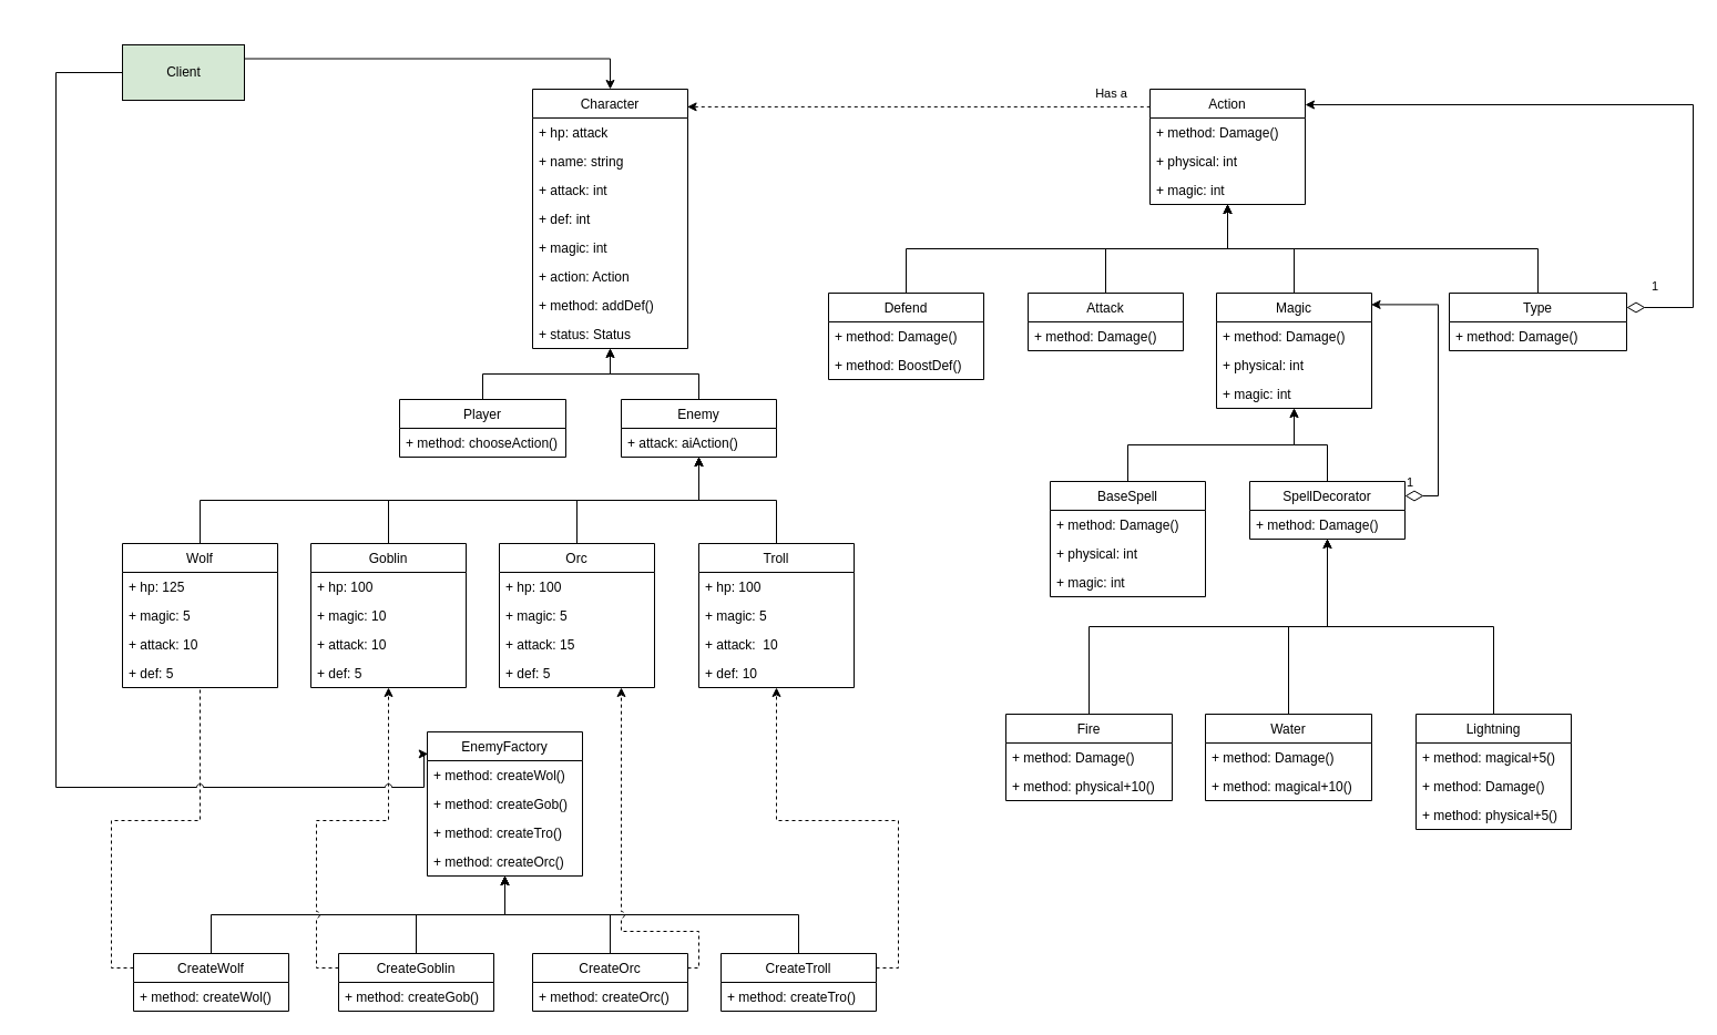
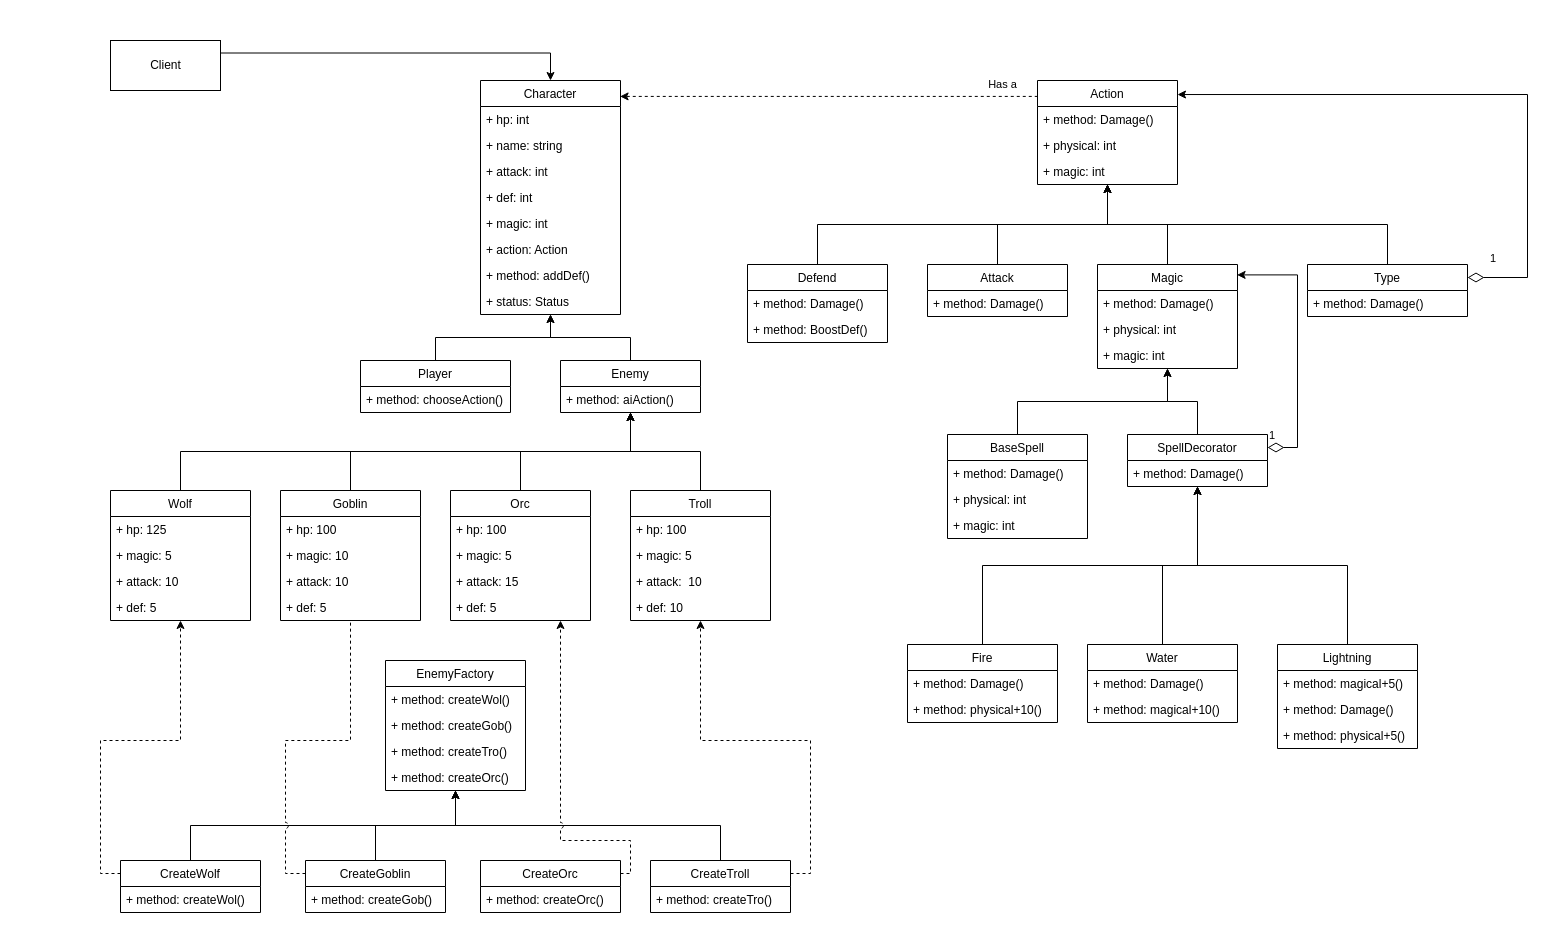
- <mxCell id="30" value="Client" style="html=1;fillColor=#d5e8d4;" vertex="1" parent="1"><mxGeometry x="110" width="110" height="50" as="geometry" y="40" /></mxCell>
+ <mxCell id="30" value="Client" style="html=1;" vertex="1" parent="1"><mxGeometry x="110" width="110" height="50" as="geometry" y="40" /></mxCell>
- <mxCell id="32" value="+ hp: attack" style="text;strokeColor=none;fillColor=none;align=left;verticalAlign=top;spacingLeft=4;spacingRight=4;overflow=hidden;rotatable=0;points=[[0,0.5],[1,0.5]];portConstraint=eastwest;" vertex="1" parent="31"><mxGeometry y="26" width="140" height="26" as="geometry" /></mxCell>
+ <mxCell id="32" value="+ hp: int" style="text;strokeColor=none;fillColor=none;align=left;verticalAlign=top;spacingLeft=4;spacingRight=4;overflow=hidden;rotatable=0;points=[[0,0.5],[1,0.5]];portConstraint=eastwest;" vertex="1" parent="31"><mxGeometry y="26" width="140" height="26" as="geometry" /></mxCell>
- <mxCell id="43" value="+ attack: aiAction()" style="text;strokeColor=none;fillColor=none;align=left;verticalAlign=top;spacingLeft=4;spacingRight=4;overflow=hidden;rotatable=0;points=[[0,0.5],[1,0.5]];portConstraint=eastwest;" vertex="1" parent="42"><mxGeometry y="26" width="140" height="26" as="geometry" /></mxCell>
+ <mxCell id="43" value="+ method: aiAction()" style="text;strokeColor=none;fillColor=none;align=left;verticalAlign=top;spacingLeft=4;spacingRight=4;overflow=hidden;rotatable=0;points=[[0,0.5],[1,0.5]];portConstraint=eastwest;" vertex="1" parent="42"><mxGeometry y="26" width="140" height="26" as="geometry" /></mxCell>
- <mxCell id="29" style="edgeStyle=orthogonalEdgeStyle;rounded=0;jumpStyle=arc;orthogonalLoop=1;jettySize=auto;html=1;exitX=0;exitY=0.5;exitDx=0;exitDy=0;startArrow=none;startFill=0;endArrow=classic;endFill=1;endSize=6;entryX=0.005;entryY=0.153;entryDx=0;entryDy=0;entryPerimeter=0;" edge="1" parent="1" source="30" target="64"><mxGeometry relative="1" as="geometry"><mxPoint x="390" y="830" as="targetPoint" /><Array as="points"><mxPoint x="50" y="65" /><mxPoint x="50" y="710" /><mxPoint x="382" y="710" /></Array></mxGeometry></mxCell>
- <mxCell id="23" style="edgeStyle=orthogonalEdgeStyle;rounded=0;orthogonalLoop=1;jettySize=auto;html=1;exitX=0;exitY=0.25;exitDx=0;exitDy=0;startArrow=none;startFill=0;endArrow=none;endFill=1;endSize=6;dashed=1;" edge="1" parent="1" source="69" target="44"><mxGeometry relative="1" as="geometry" /></mxCell>
+ <mxCell id="23" style="edgeStyle=orthogonalEdgeStyle;rounded=0;orthogonalLoop=1;jettySize=auto;html=1;exitX=0;exitY=0.25;exitDx=0;exitDy=0;startArrow=none;startFill=0;endArrow=classic;endFill=1;endSize=6;dashed=1;" edge="1" parent="1" source="69" target="44"><mxGeometry relative="1" as="geometry" /></mxCell>
- <mxCell id="22" style="edgeStyle=orthogonalEdgeStyle;rounded=0;orthogonalLoop=1;jettySize=auto;html=1;exitX=0;exitY=0.25;exitDx=0;exitDy=0;dashed=1;startArrow=none;startFill=0;endArrow=classic;endFill=1;endSize=6;jumpStyle=arc;" edge="1" parent="1" source="71" target="49"><mxGeometry relative="1" as="geometry" /></mxCell>
+ <mxCell id="22" style="edgeStyle=orthogonalEdgeStyle;rounded=0;orthogonalLoop=1;jettySize=auto;html=1;exitX=0;exitY=0.25;exitDx=0;exitDy=0;dashed=1;startArrow=none;startFill=0;endArrow=none;endFill=1;endSize=6;jumpStyle=arc;" edge="1" parent="1" source="71" target="49"><mxGeometry relative="1" as="geometry" /></mxCell>
- <mxCell id="21" style="edgeStyle=orthogonalEdgeStyle;rounded=0;orthogonalLoop=1;jettySize=auto;html=1;exitX=0.5;exitY=0;exitDx=0;exitDy=0;startArrow=none;startFill=0;endArrow=open;endFill=1;endSize=6;" edge="1" parent="1" source="75" target="64"><mxGeometry relative="1" as="geometry" /></mxCell>
+ <mxCell id="21" style="edgeStyle=orthogonalEdgeStyle;rounded=0;orthogonalLoop=1;jettySize=auto;html=1;exitX=0.5;exitY=0;exitDx=0;exitDy=0;startArrow=none;startFill=0;endArrow=classic;endFill=1;endSize=6;" edge="1" parent="1" source="75" target="64"><mxGeometry relative="1" as="geometry" /></mxCell>
- <mxCell id="18" style="edgeStyle=orthogonalEdgeStyle;rounded=0;orthogonalLoop=1;jettySize=auto;html=1;exitX=0.5;exitY=0;exitDx=0;exitDy=0;startArrow=none;startFill=0;endArrow=classic;endFill=1;endSize=6;" edge="1" parent="1" source="73" target="64"><mxGeometry relative="1" as="geometry" /></mxCell>
